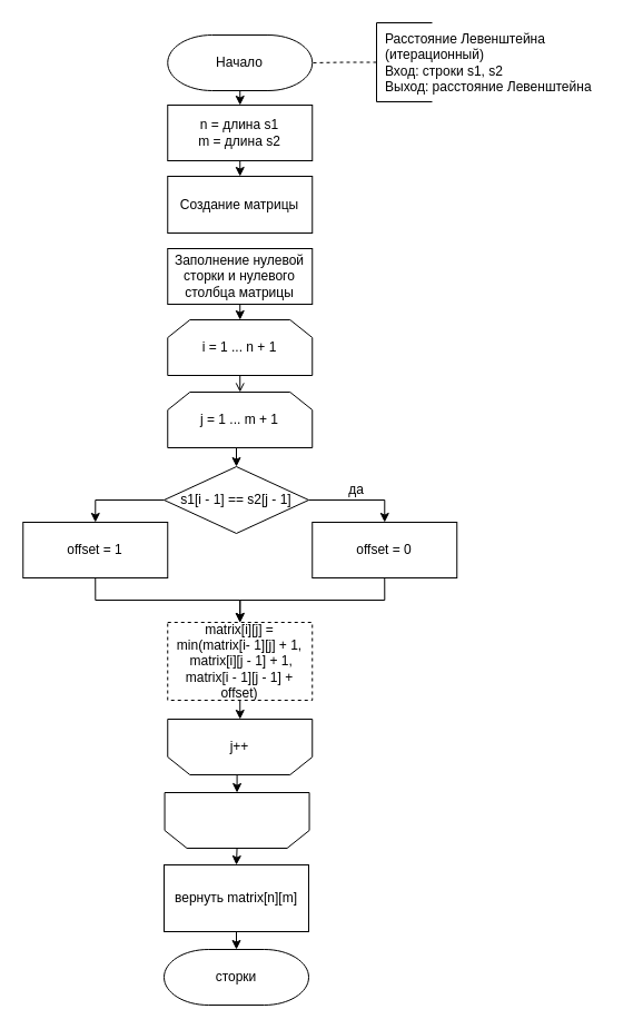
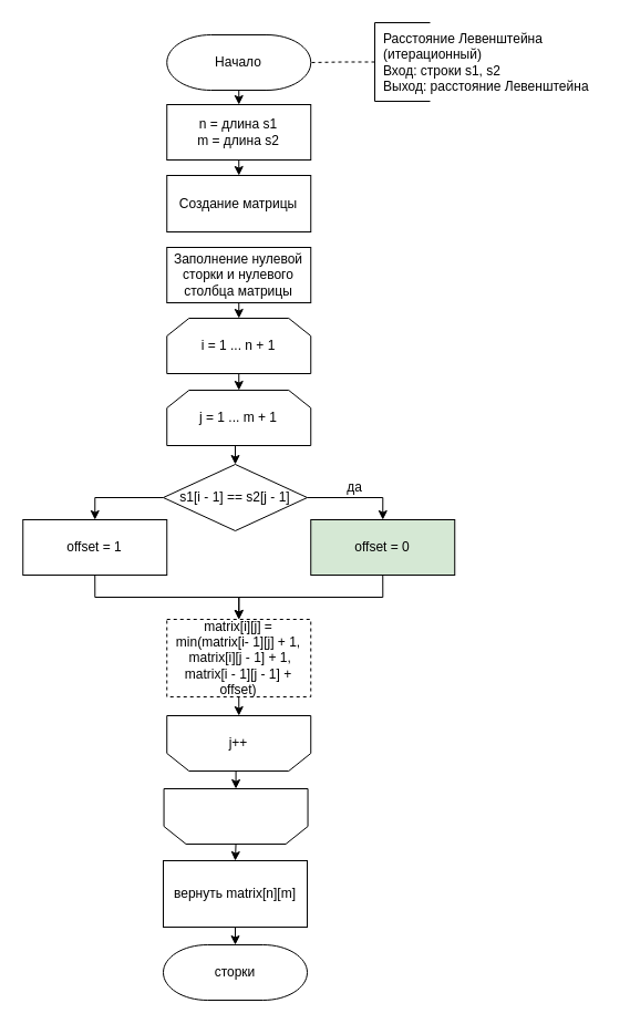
- <mxCell id="19" style="edgeStyle=orthogonalEdgeStyle;rounded=0;orthogonalLoop=1;jettySize=auto;html=1;exitX=0.5;exitY=1;exitDx=0;exitDy=0;entryX=0.5;entryY=0;entryDx=0;entryDy=0;strokeWidth=1;endArrow=open;" parent="1" source="20" target="25" edge="1"><mxGeometry relative="1" as="geometry"><mxPoint x="212.75" y="398" as="targetPoint" /></mxGeometry></mxCell>
+ <mxCell id="19" style="edgeStyle=orthogonalEdgeStyle;rounded=0;orthogonalLoop=1;jettySize=auto;html=1;exitX=0.5;exitY=1;exitDx=0;exitDy=0;entryX=0.5;entryY=0;entryDx=0;entryDy=0;strokeWidth=1;" parent="1" source="20" target="25" edge="1"><mxGeometry relative="1" as="geometry"><mxPoint x="212.75" y="398" as="targetPoint" /></mxGeometry></mxCell>
- <mxCell id="2" value="offset = 0" style="rounded=1;whiteSpace=wrap;html=1;absoluteArcSize=1;arcSize=0;strokeWidth=1;" parent="1" vertex="1"><mxGeometry x="280.25" y="469" width="130" height="50" as="geometry" /></mxCell>
+ <mxCell id="2" value="offset = 0" style="rounded=1;whiteSpace=wrap;html=1;absoluteArcSize=1;arcSize=0;strokeWidth=1;fillColor=#d5e8d4;" parent="1" vertex="1"><mxGeometry x="280.25" y="469" width="130" height="50" as="geometry" /></mxCell>
